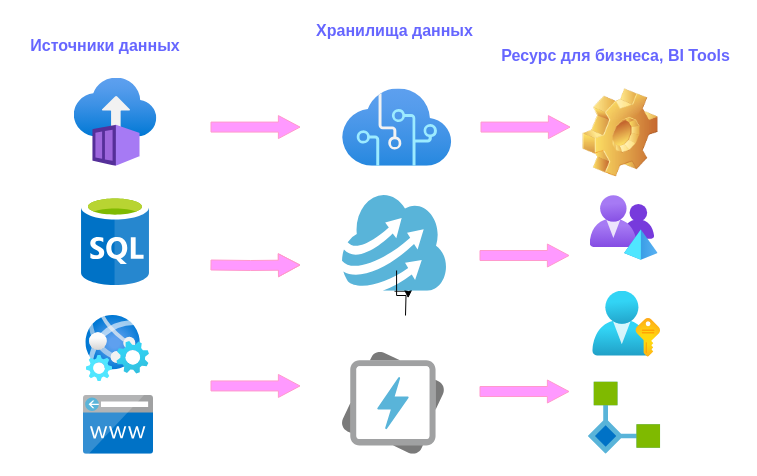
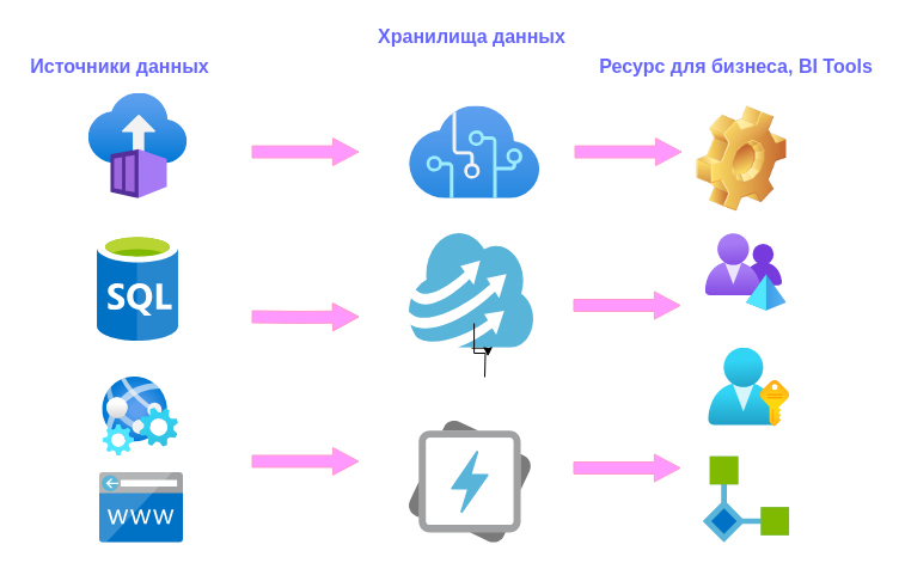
- <mxCell id="2" value="Источники данных" style="text;html=1;strokeColor=none;fillColor=none;align=center;verticalAlign=middle;whiteSpace=wrap;rounded=0;fontSize=16;fontStyle=1;fontColor=#6666FF;" parent="1" vertex="1"><mxGeometry x="25" y="25" width="160" height="40" as="geometry" /></mxCell>
+ <mxCell id="2" value="Источники данных" style="text;html=1;strokeColor=none;fillColor=none;align=center;verticalAlign=middle;whiteSpace=wrap;rounded=0;fontSize=16;fontStyle=1;fontColor=#6666FF;" parent="1" vertex="1"><mxGeometry x="20" y="35" width="160" height="40" as="geometry" /></mxCell>
